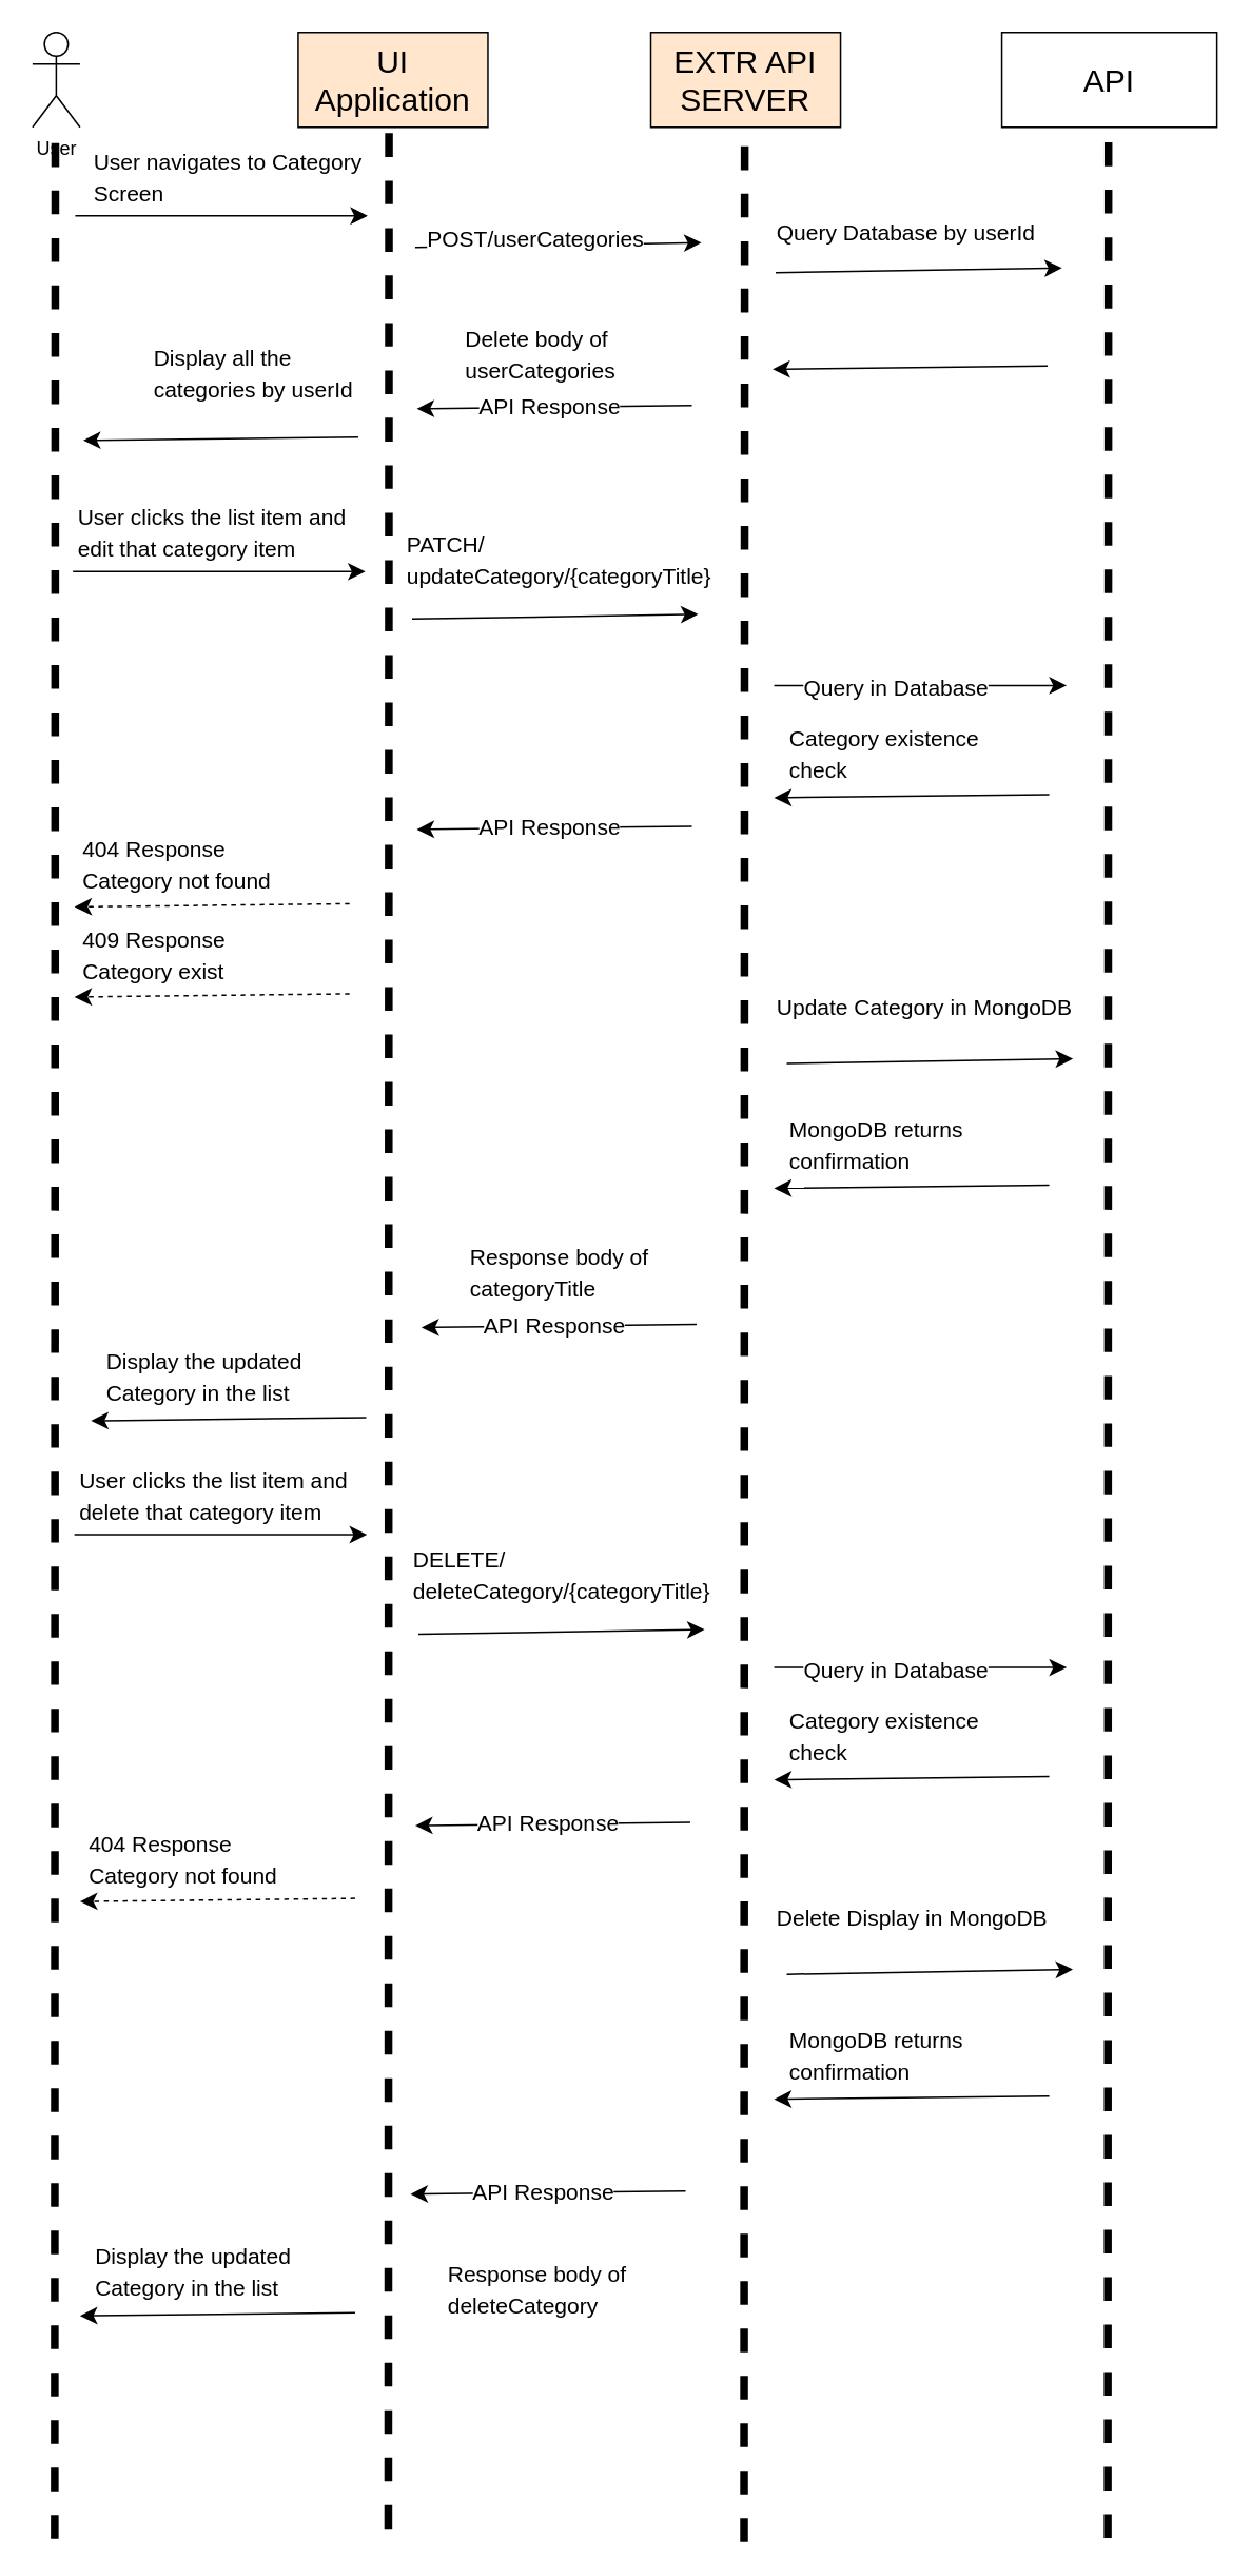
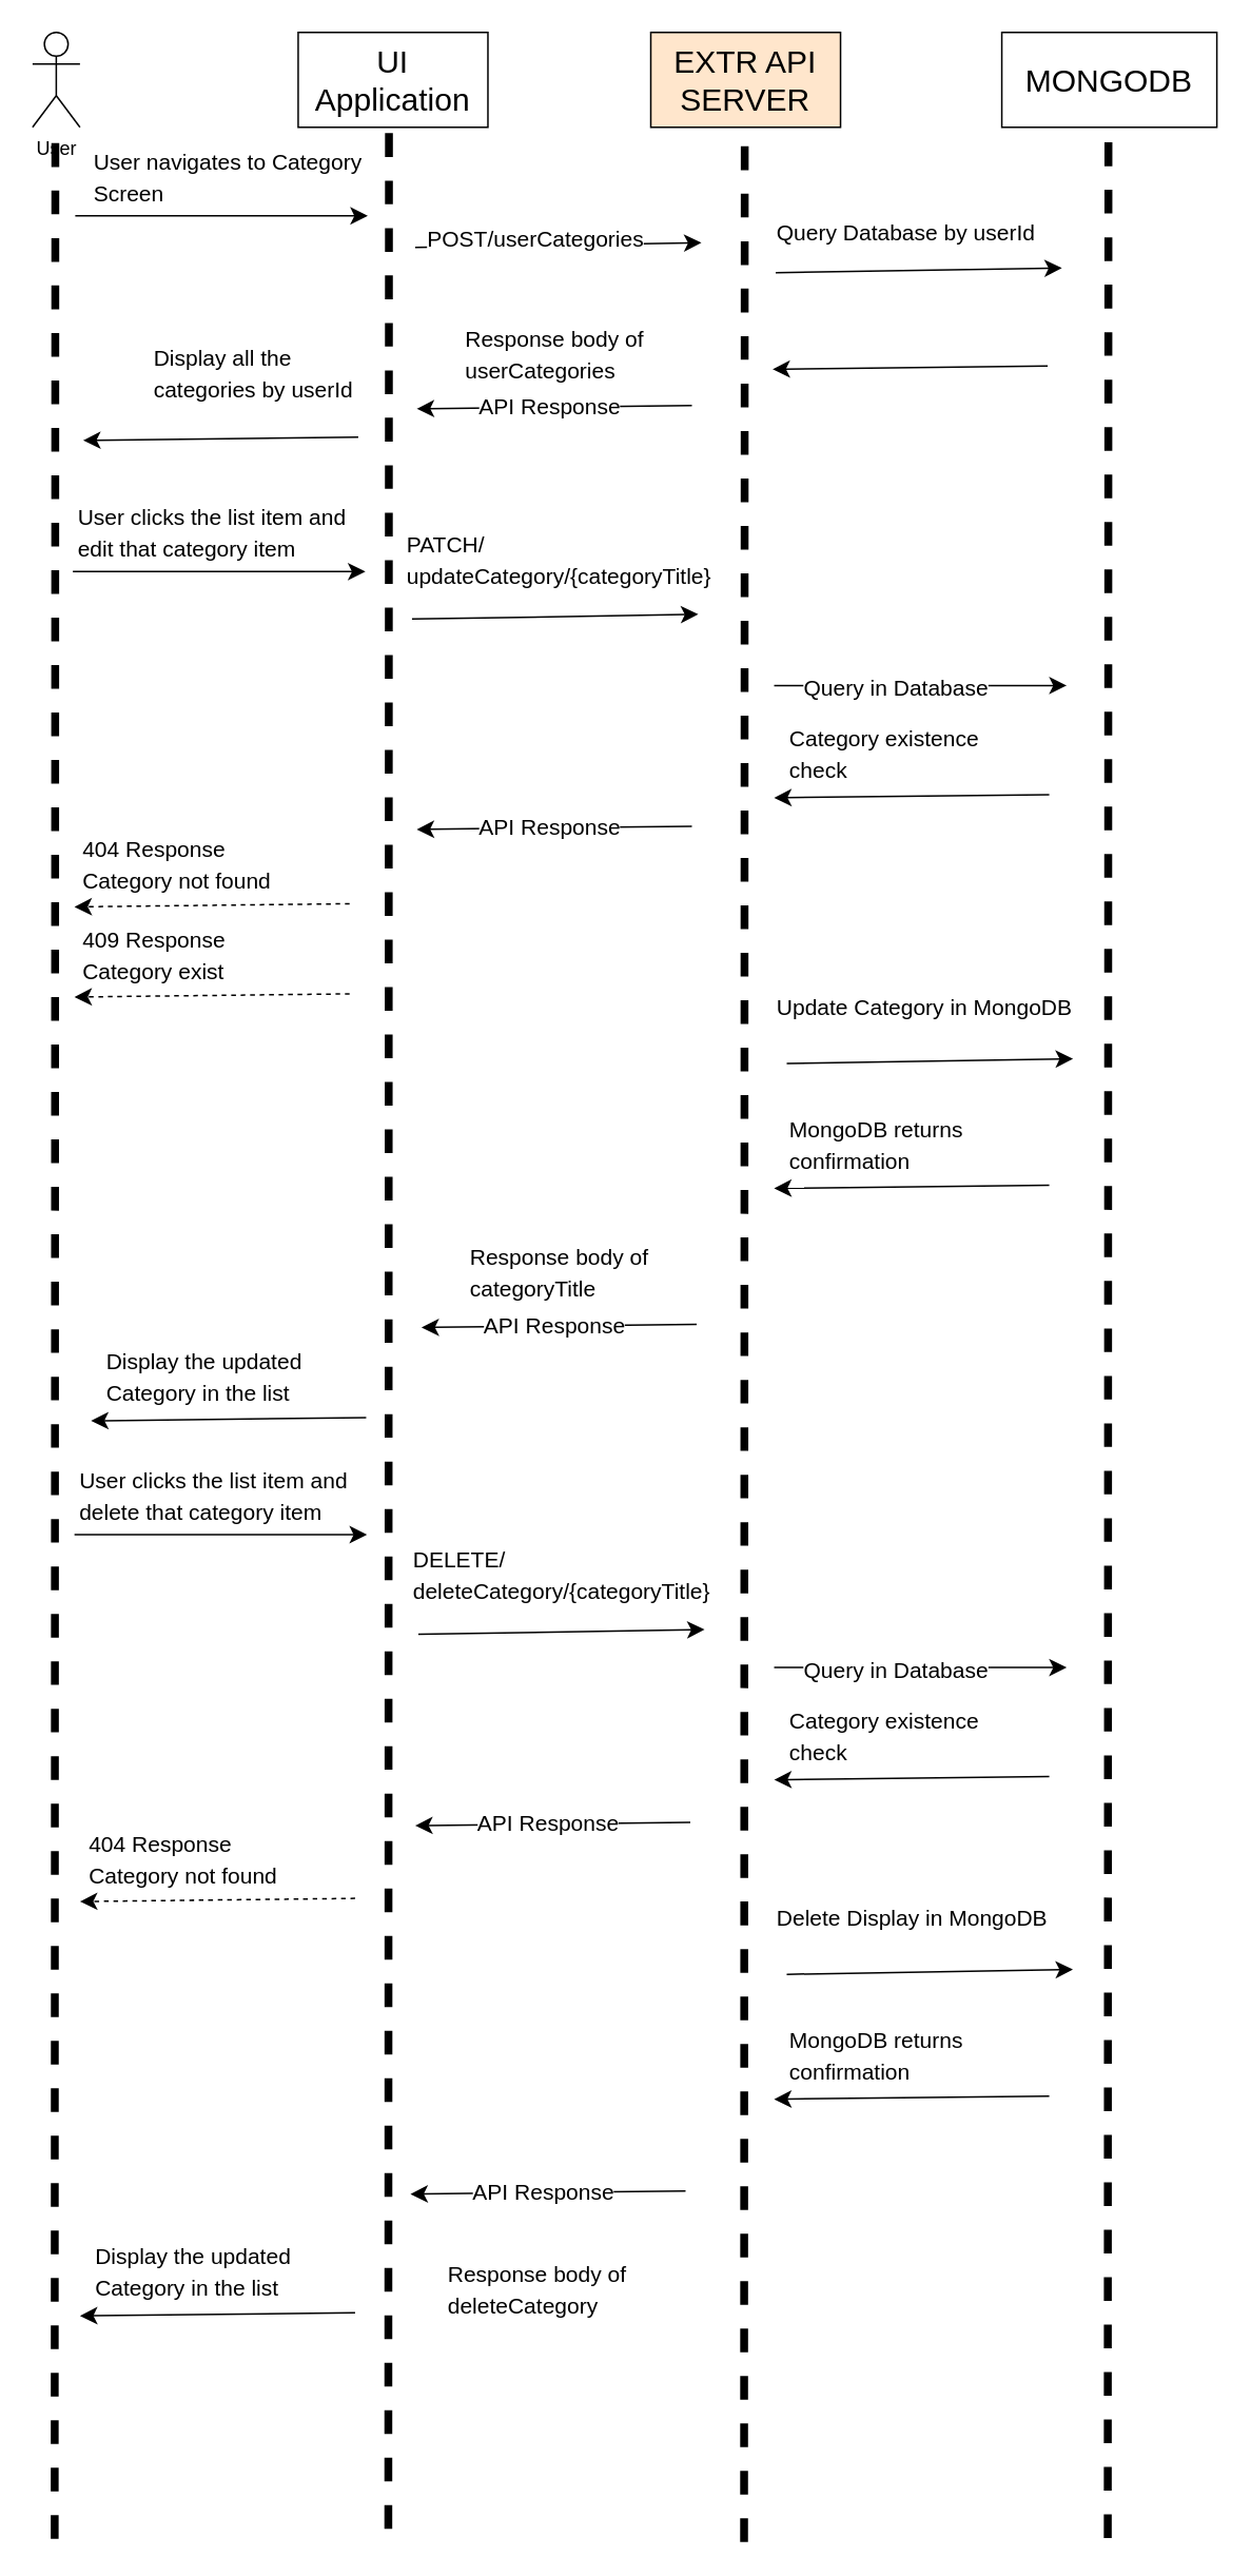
- <mxCell id="12" value="&lt;span style=&quot;font-size: 20px;&quot;&gt;UI Application&lt;/span&gt;" style="rounded=0;whiteSpace=wrap;html=1;fillColor=#ffe6cc;" parent="1" vertex="1"><mxGeometry x="188" y="20" width="120" height="60" as="geometry" /></mxCell>
+ <mxCell id="12" value="&lt;span style=&quot;font-size: 20px;&quot;&gt;UI Application&lt;/span&gt;" style="rounded=0;whiteSpace=wrap;html=1;" parent="1" vertex="1"><mxGeometry x="188" y="20" width="120" height="60" as="geometry" /></mxCell>
- <mxCell id="4" value="&lt;span style=&quot;font-size: 20px;&quot;&gt;API&lt;/span&gt;" style="rounded=0;whiteSpace=wrap;html=1;" parent="1" vertex="1"><mxGeometry x="633" y="20" width="136" height="60" as="geometry" /></mxCell>
+ <mxCell id="4" value="&lt;span style=&quot;font-size: 20px;&quot;&gt;MONGODB&lt;/span&gt;" style="rounded=0;whiteSpace=wrap;html=1;" parent="1" vertex="1"><mxGeometry x="633" y="20" width="136" height="60" as="geometry" /></mxCell>
- <mxCell id="19" value="&lt;font style=&quot;font-size: 14px;&quot;&gt;Delete body of userCategories&lt;/font&gt;" style="text;html=1;align=left;verticalAlign=middle;whiteSpace=wrap;rounded=0;fontSize=16;" parent="1" vertex="1"><mxGeometry x="292" y="208" width="134" height="30" as="geometry" /></mxCell>
+ <mxCell id="19" value="&lt;font style=&quot;font-size: 14px;&quot;&gt;Response body of userCategories&lt;/font&gt;" style="text;html=1;align=left;verticalAlign=middle;whiteSpace=wrap;rounded=0;fontSize=16;" parent="1" vertex="1"><mxGeometry x="292" y="208" width="134" height="30" as="geometry" /></mxCell>
